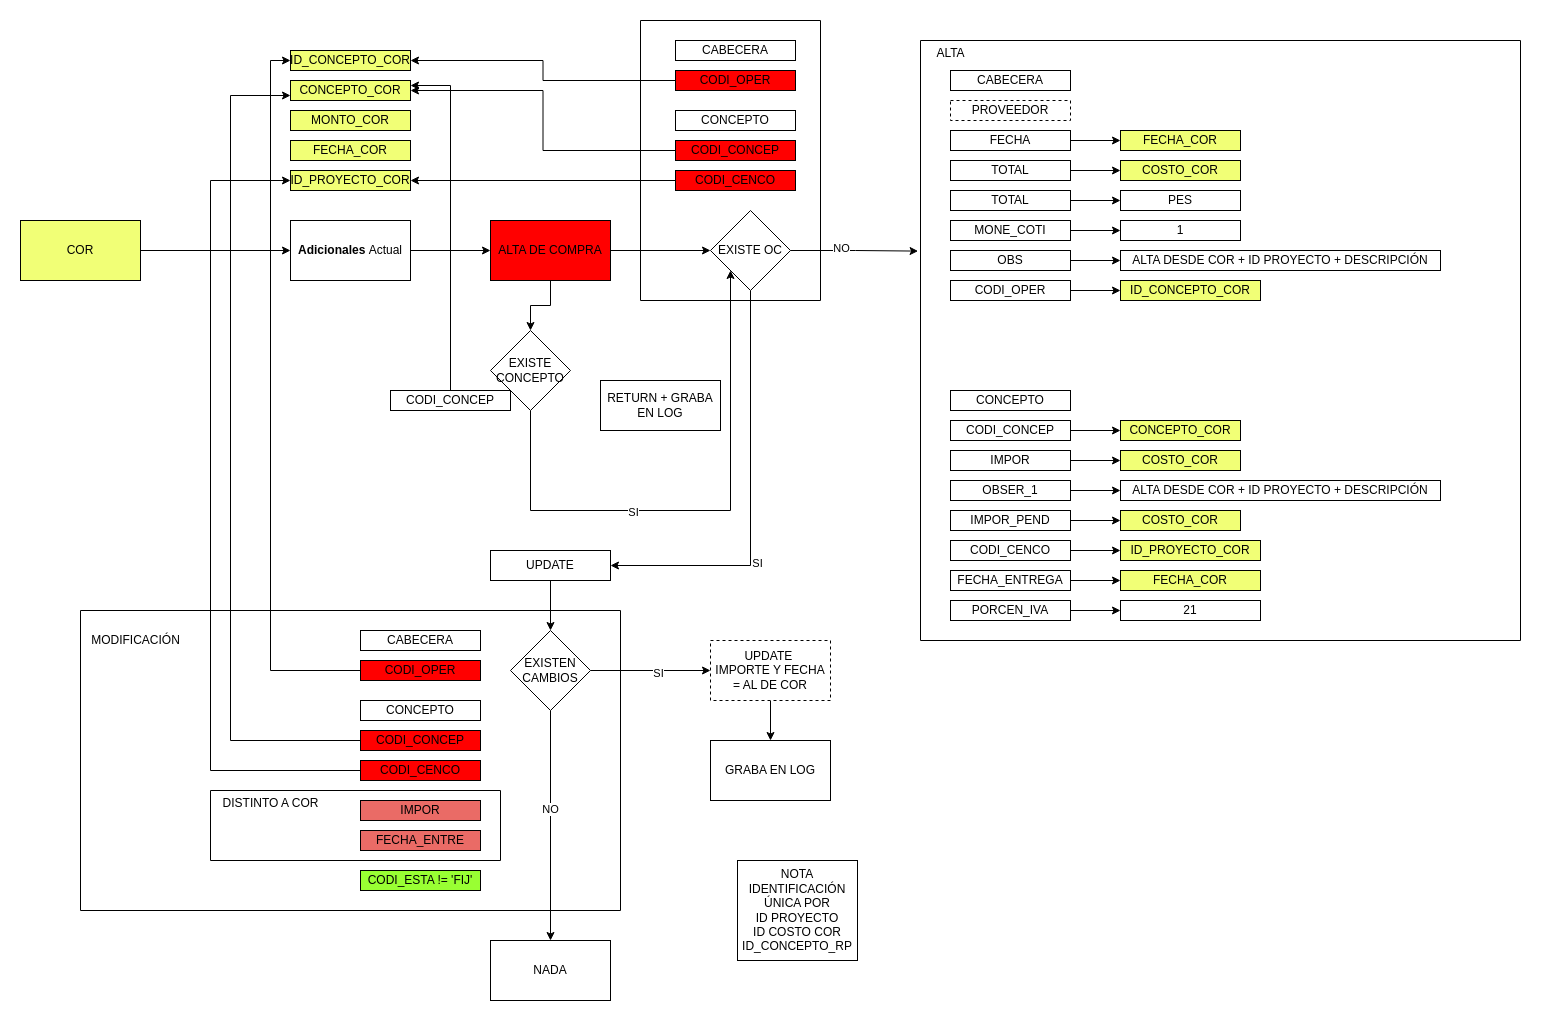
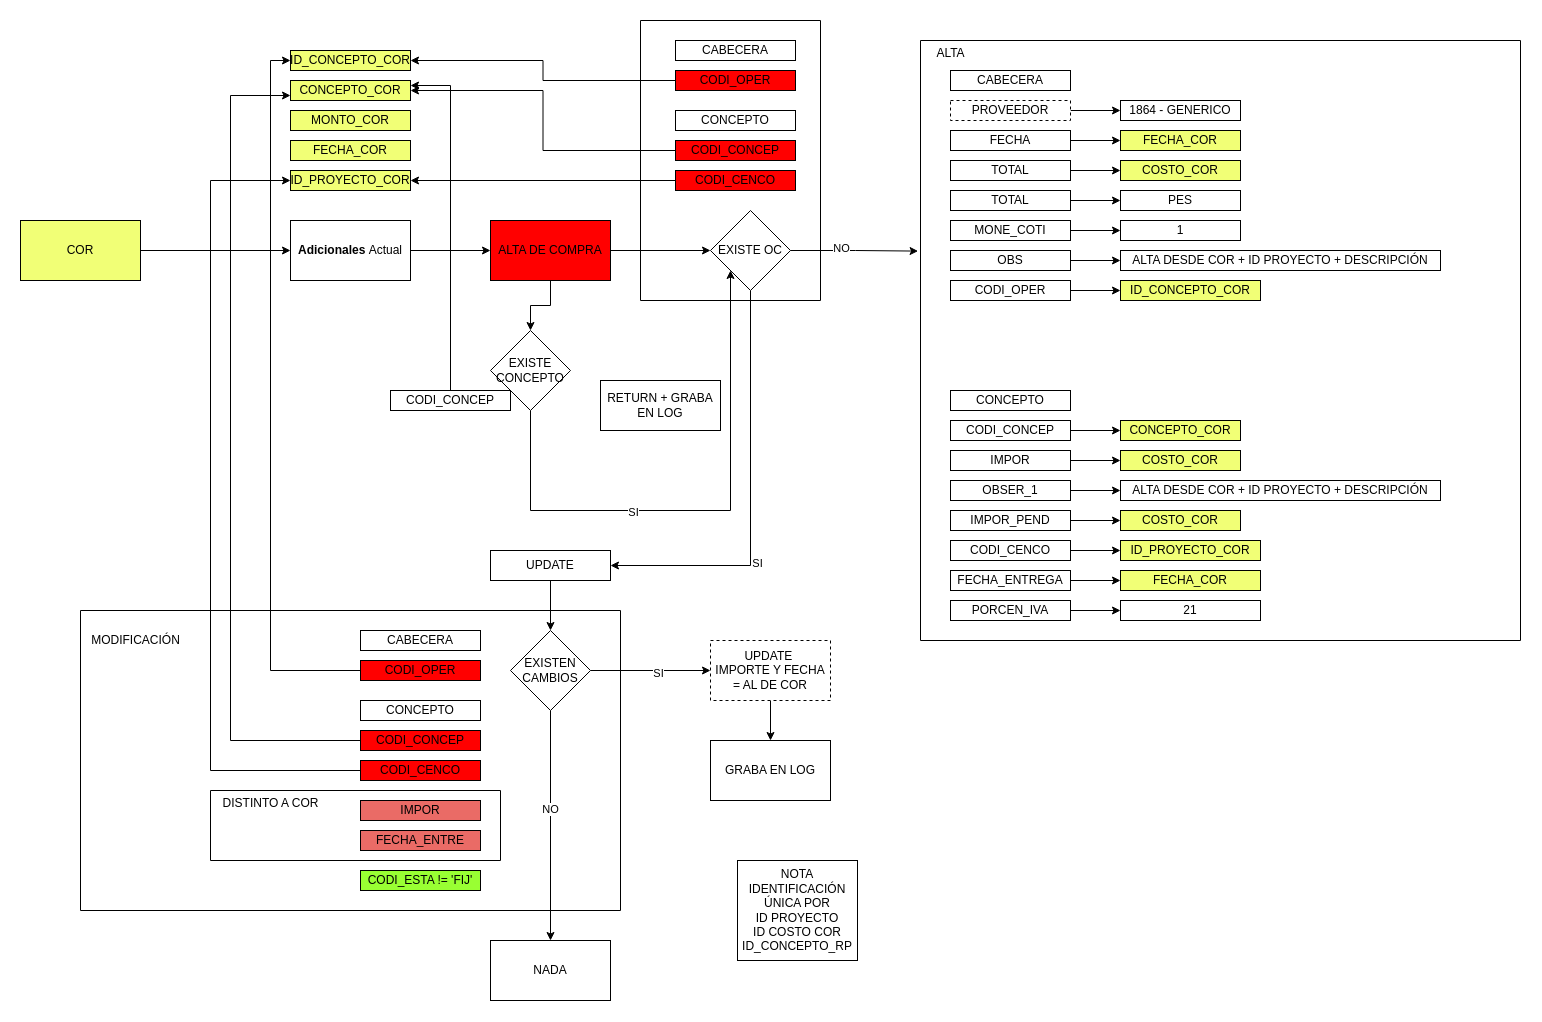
+ <mxCell id="14" style="edgeStyle=orthogonalEdgeStyle;rounded=0;orthogonalLoop=1;jettySize=auto;html=1;entryX=0;entryY=0.5;entryDx=0;entryDy=0;" parent="1" source="15" target="16" edge="1"><mxGeometry relative="1" as="geometry" /></mxCell>
+ <mxCell id="16" value="1864 - GENERICO" style="rounded=0;whiteSpace=wrap;html=1;" parent="1" vertex="1"><mxGeometry x="1120" y="100" width="120" height="20" as="geometry" /></mxCell>
